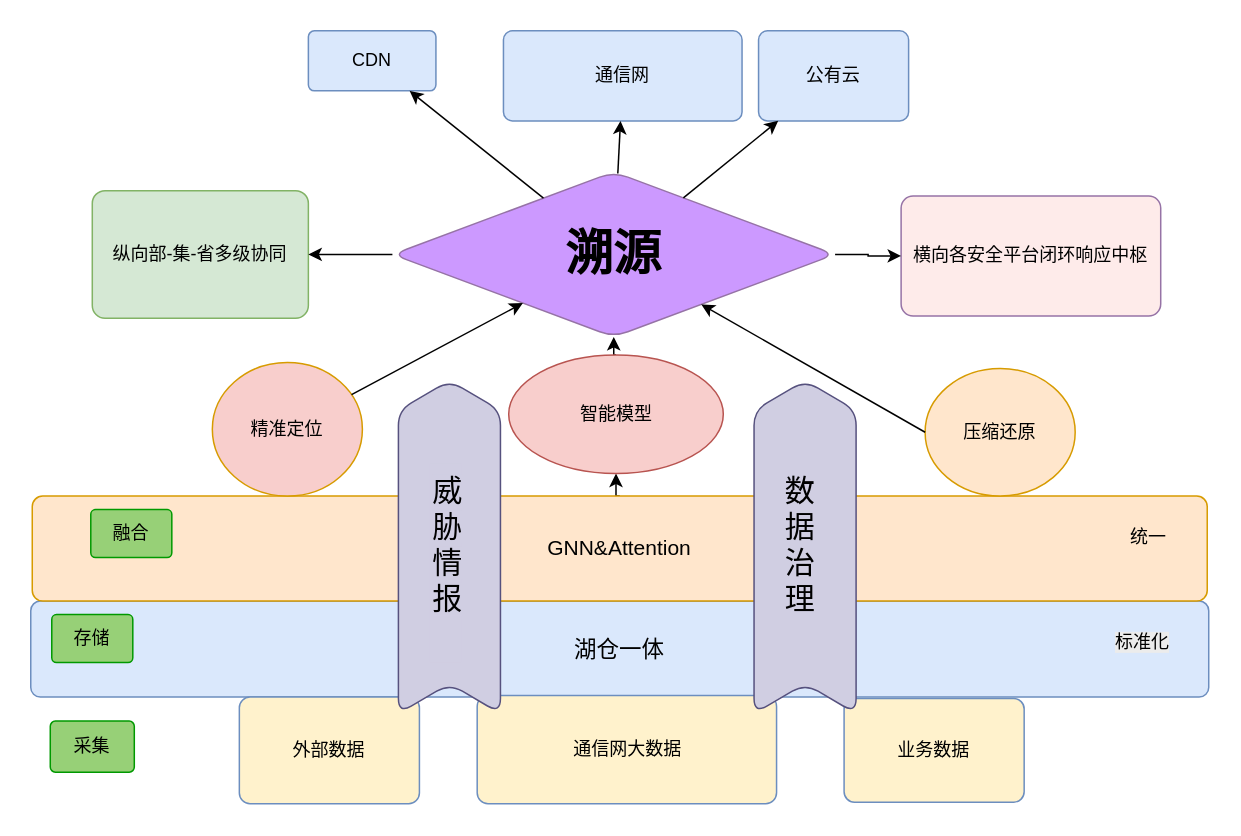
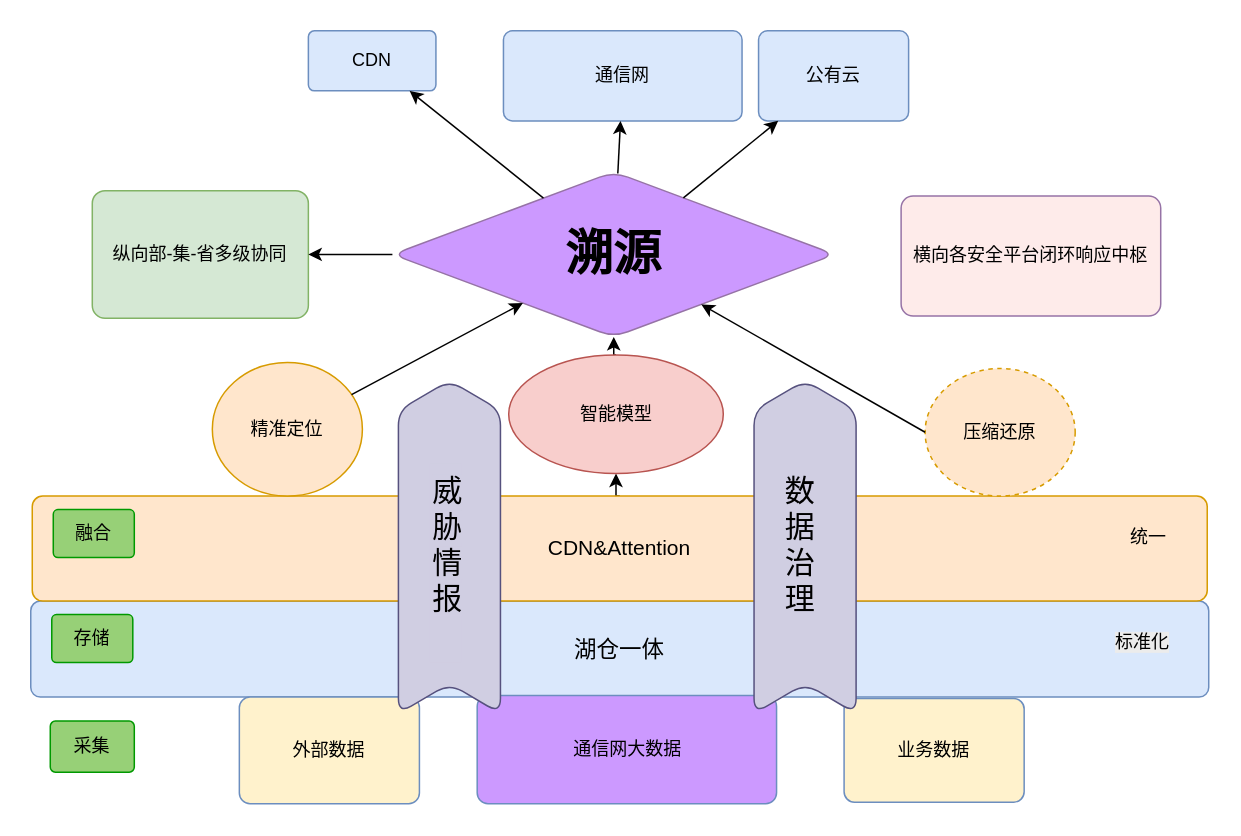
- <mxCell id="14" value="" style="edgeStyle=orthogonalEdgeStyle;rounded=0;orthogonalLoop=1;jettySize=auto;html=1;" parent="1" source="15" target="12" edge="1"><mxGeometry relative="1" as="geometry" /></mxCell>
- <mxCell id="16" value="精准定位" style="ellipse;whiteSpace=wrap;html=1;fillColor=#f8cecc;strokeColor=#d79b00;" parent="1" vertex="1"><mxGeometry x="141" y="241" width="100" height="89" as="geometry" /></mxCell>
+ <mxCell id="16" value="精准定位" style="ellipse;whiteSpace=wrap;html=1;fillColor=#ffe6cc;strokeColor=#d79b00;" parent="1" vertex="1"><mxGeometry x="141" y="241" width="100" height="89" as="geometry" /></mxCell>
- <mxCell id="17" value="压缩还原" style="ellipse;whiteSpace=wrap;html=1;fillColor=#ffe6cc;strokeColor=#d79b00;" parent="1" vertex="1"><mxGeometry x="616" y="245" width="100" height="85" as="geometry" /></mxCell>
+ <mxCell id="17" value="压缩还原" style="ellipse;whiteSpace=wrap;html=1;fillColor=#ffe6cc;strokeColor=#d79b00;dashed=1;" parent="1" vertex="1"><mxGeometry x="616" y="245" width="100" height="85" as="geometry" /></mxCell>
- <mxCell id="10" value="融合" style="rounded=1;whiteSpace=wrap;html=1;arcSize=10;fillColor=#97D077;strokeColor=#009900;" parent="1" vertex="1"><mxGeometry x="60" y="339" width="54" height="32" as="geometry" /></mxCell>
+ <mxCell id="10" value="融合" style="rounded=1;whiteSpace=wrap;html=1;arcSize=10;fillColor=#97D077;strokeColor=#009900;" parent="1" vertex="1"><mxGeometry x="35" y="339" width="54" height="32" as="geometry" /></mxCell>
- <mxCell id="4" value="&lt;font style=&quot;font-size: 14px;&quot;&gt;GNN&amp;amp;Attention&lt;/font&gt;" style="rounded=1;whiteSpace=wrap;html=1;arcSize=10;fillColor=#ffe6cc;strokeColor=#d79b00;" parent="1" vertex="1"><mxGeometry x="21" y="330" width="783" height="70" as="geometry" /></mxCell>
+ <mxCell id="4" value="&lt;font style=&quot;font-size: 14px;&quot;&gt;CDN&amp;amp;Attention&lt;/font&gt;" style="rounded=1;whiteSpace=wrap;html=1;arcSize=10;fillColor=#ffe6cc;strokeColor=#d79b00;" parent="1" vertex="1"><mxGeometry x="21" y="330" width="783" height="70" as="geometry" /></mxCell>
- <mxCell id="6" value="通信网大数据" style="rounded=1;whiteSpace=wrap;html=1;arcSize=10;fillColor=#FFF2CC;strokeColor=#6c8ebf;" parent="1" vertex="1"><mxGeometry x="317.5" y="463" width="199.5" height="72" as="geometry" /></mxCell>
+ <mxCell id="6" value="通信网大数据" style="rounded=1;whiteSpace=wrap;html=1;arcSize=10;fillColor=#cc99ff;strokeColor=#6c8ebf;" parent="1" vertex="1"><mxGeometry x="317.5" y="463" width="199.5" height="72" as="geometry" /></mxCell>
